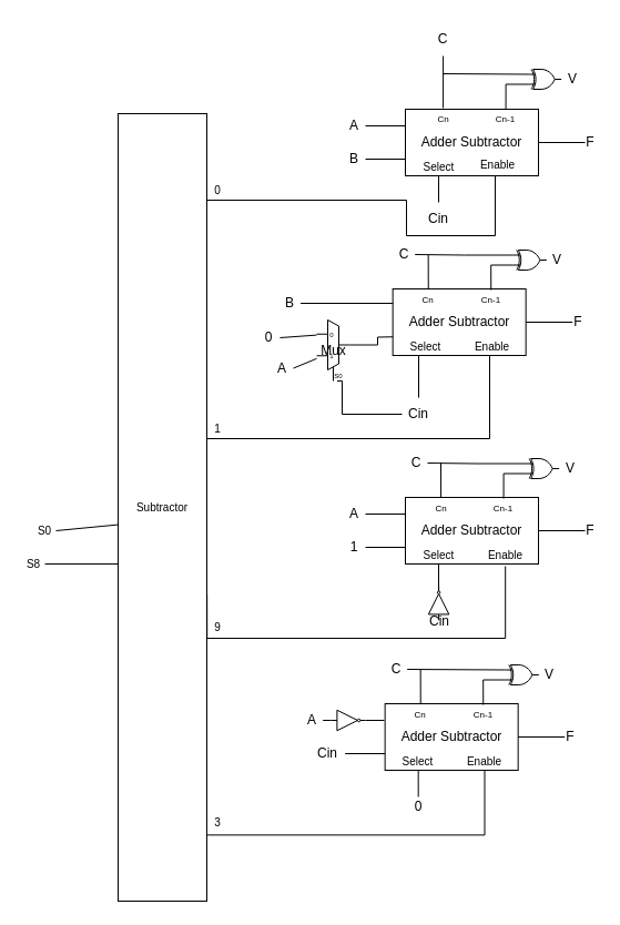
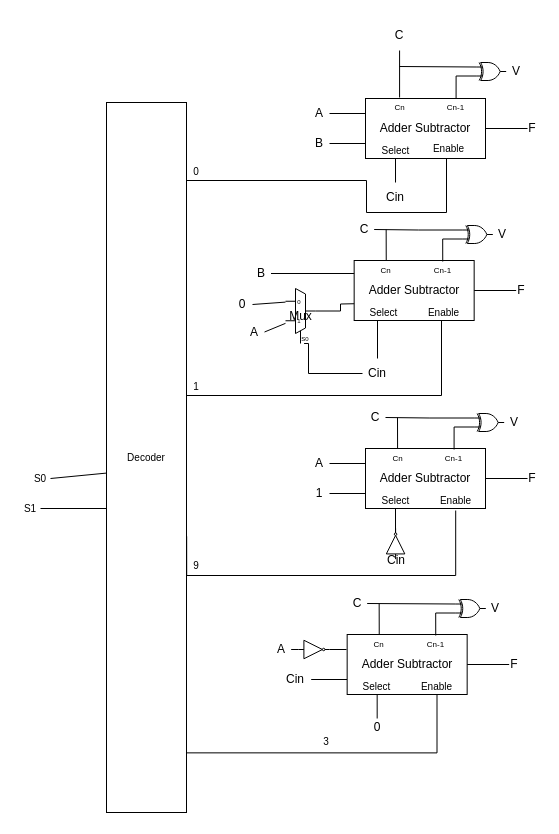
- <mxCell id="36" value="Subtractor" style="rounded=0;whiteSpace=wrap;html=1;fontSize=10;" parent="1" vertex="1"><mxGeometry x="106" y="102" width="80" height="710" as="geometry" /></mxCell>
+ <mxCell id="36" value="Decoder" style="rounded=0;whiteSpace=wrap;html=1;fontSize=10;" parent="1" vertex="1"><mxGeometry x="106" y="102" width="80" height="710" as="geometry" /></mxCell>
- <mxCell id="41" value="S8" style="text;html=1;strokeColor=none;fillColor=none;align=center;verticalAlign=middle;whiteSpace=wrap;rounded=0;fontSize=10;" parent="1" vertex="1"><mxGeometry x="20" y="498" width="20" height="20" as="geometry" /></mxCell>
+ <mxCell id="41" value="S1" style="text;html=1;strokeColor=none;fillColor=none;align=center;verticalAlign=middle;whiteSpace=wrap;rounded=0;fontSize=10;" parent="1" vertex="1"><mxGeometry x="20" y="498" width="20" height="20" as="geometry" /></mxCell>
- <mxCell id="44" value="3" style="text;html=1;strokeColor=none;fillColor=none;align=center;verticalAlign=middle;whiteSpace=wrap;rounded=0;fontSize=10;" parent="1" vertex="1"><mxGeometry x="186" y="726" width="20" height="30" as="geometry" /></mxCell>
+ <mxCell id="44" value="3" style="text;html=1;strokeColor=none;fillColor=none;align=center;verticalAlign=middle;whiteSpace=wrap;rounded=0;fontSize=10;" parent="1" vertex="1"><mxGeometry x="316" y="726" width="20" height="30" as="geometry" /></mxCell>
